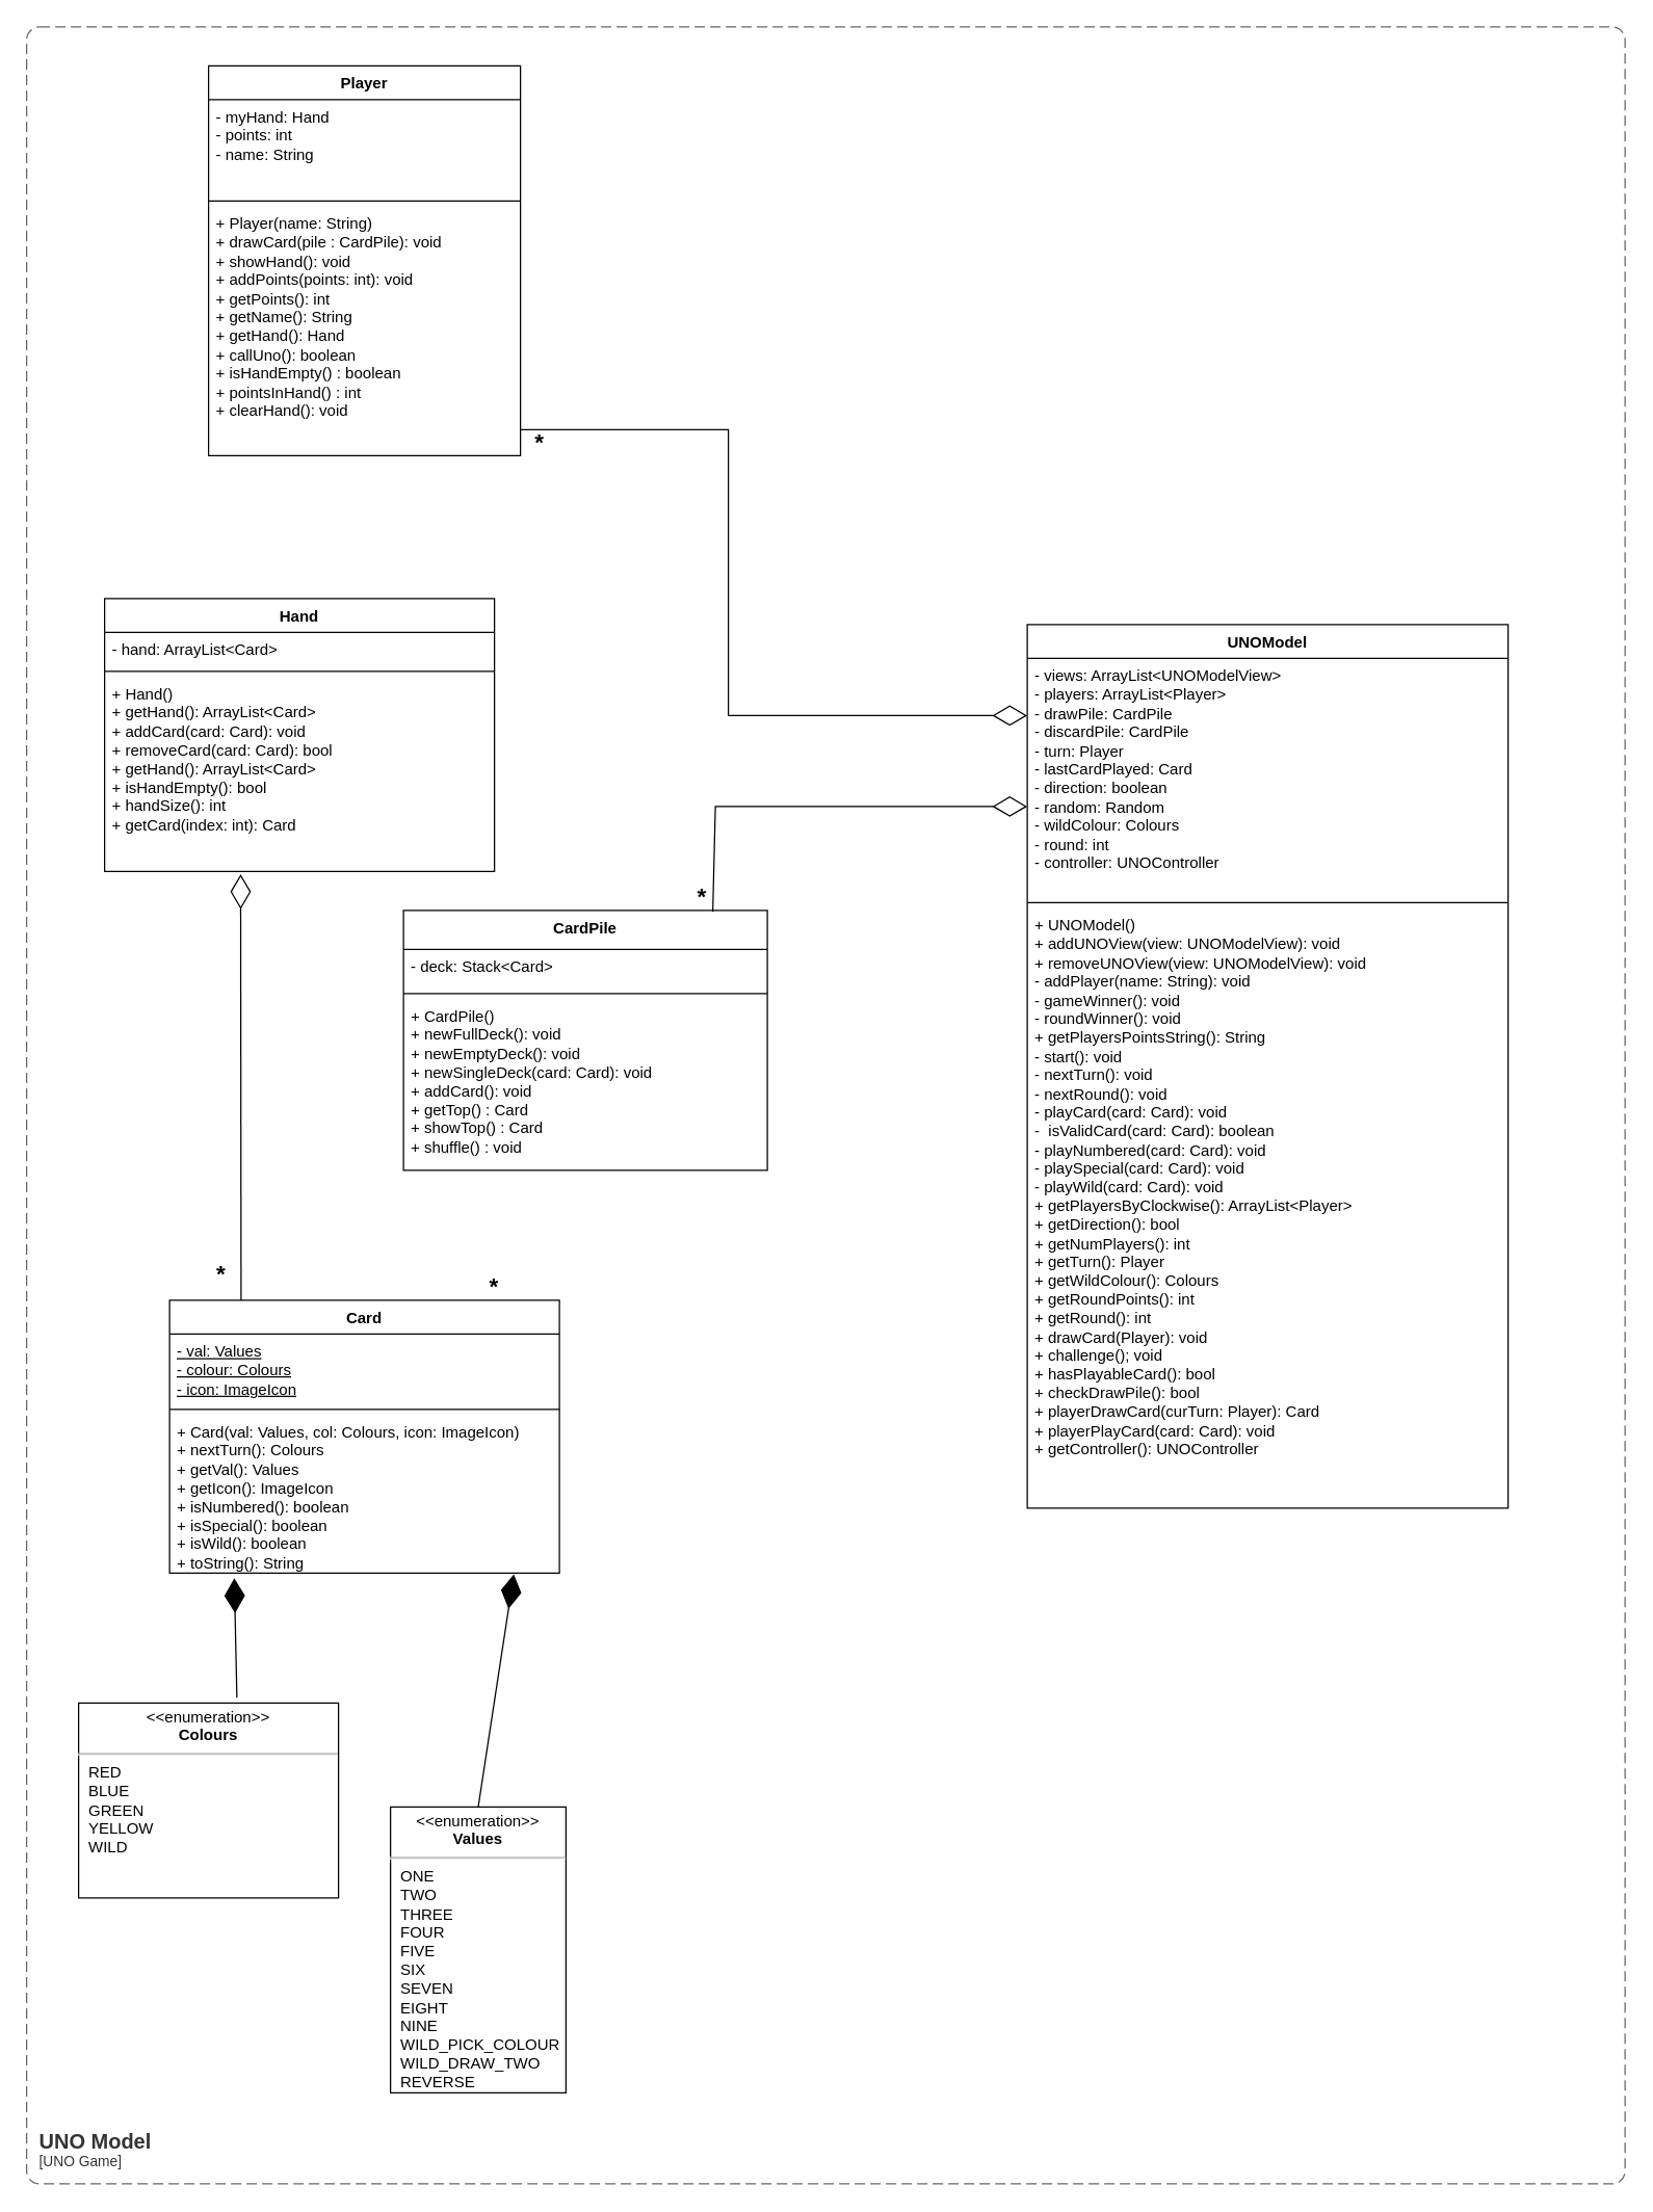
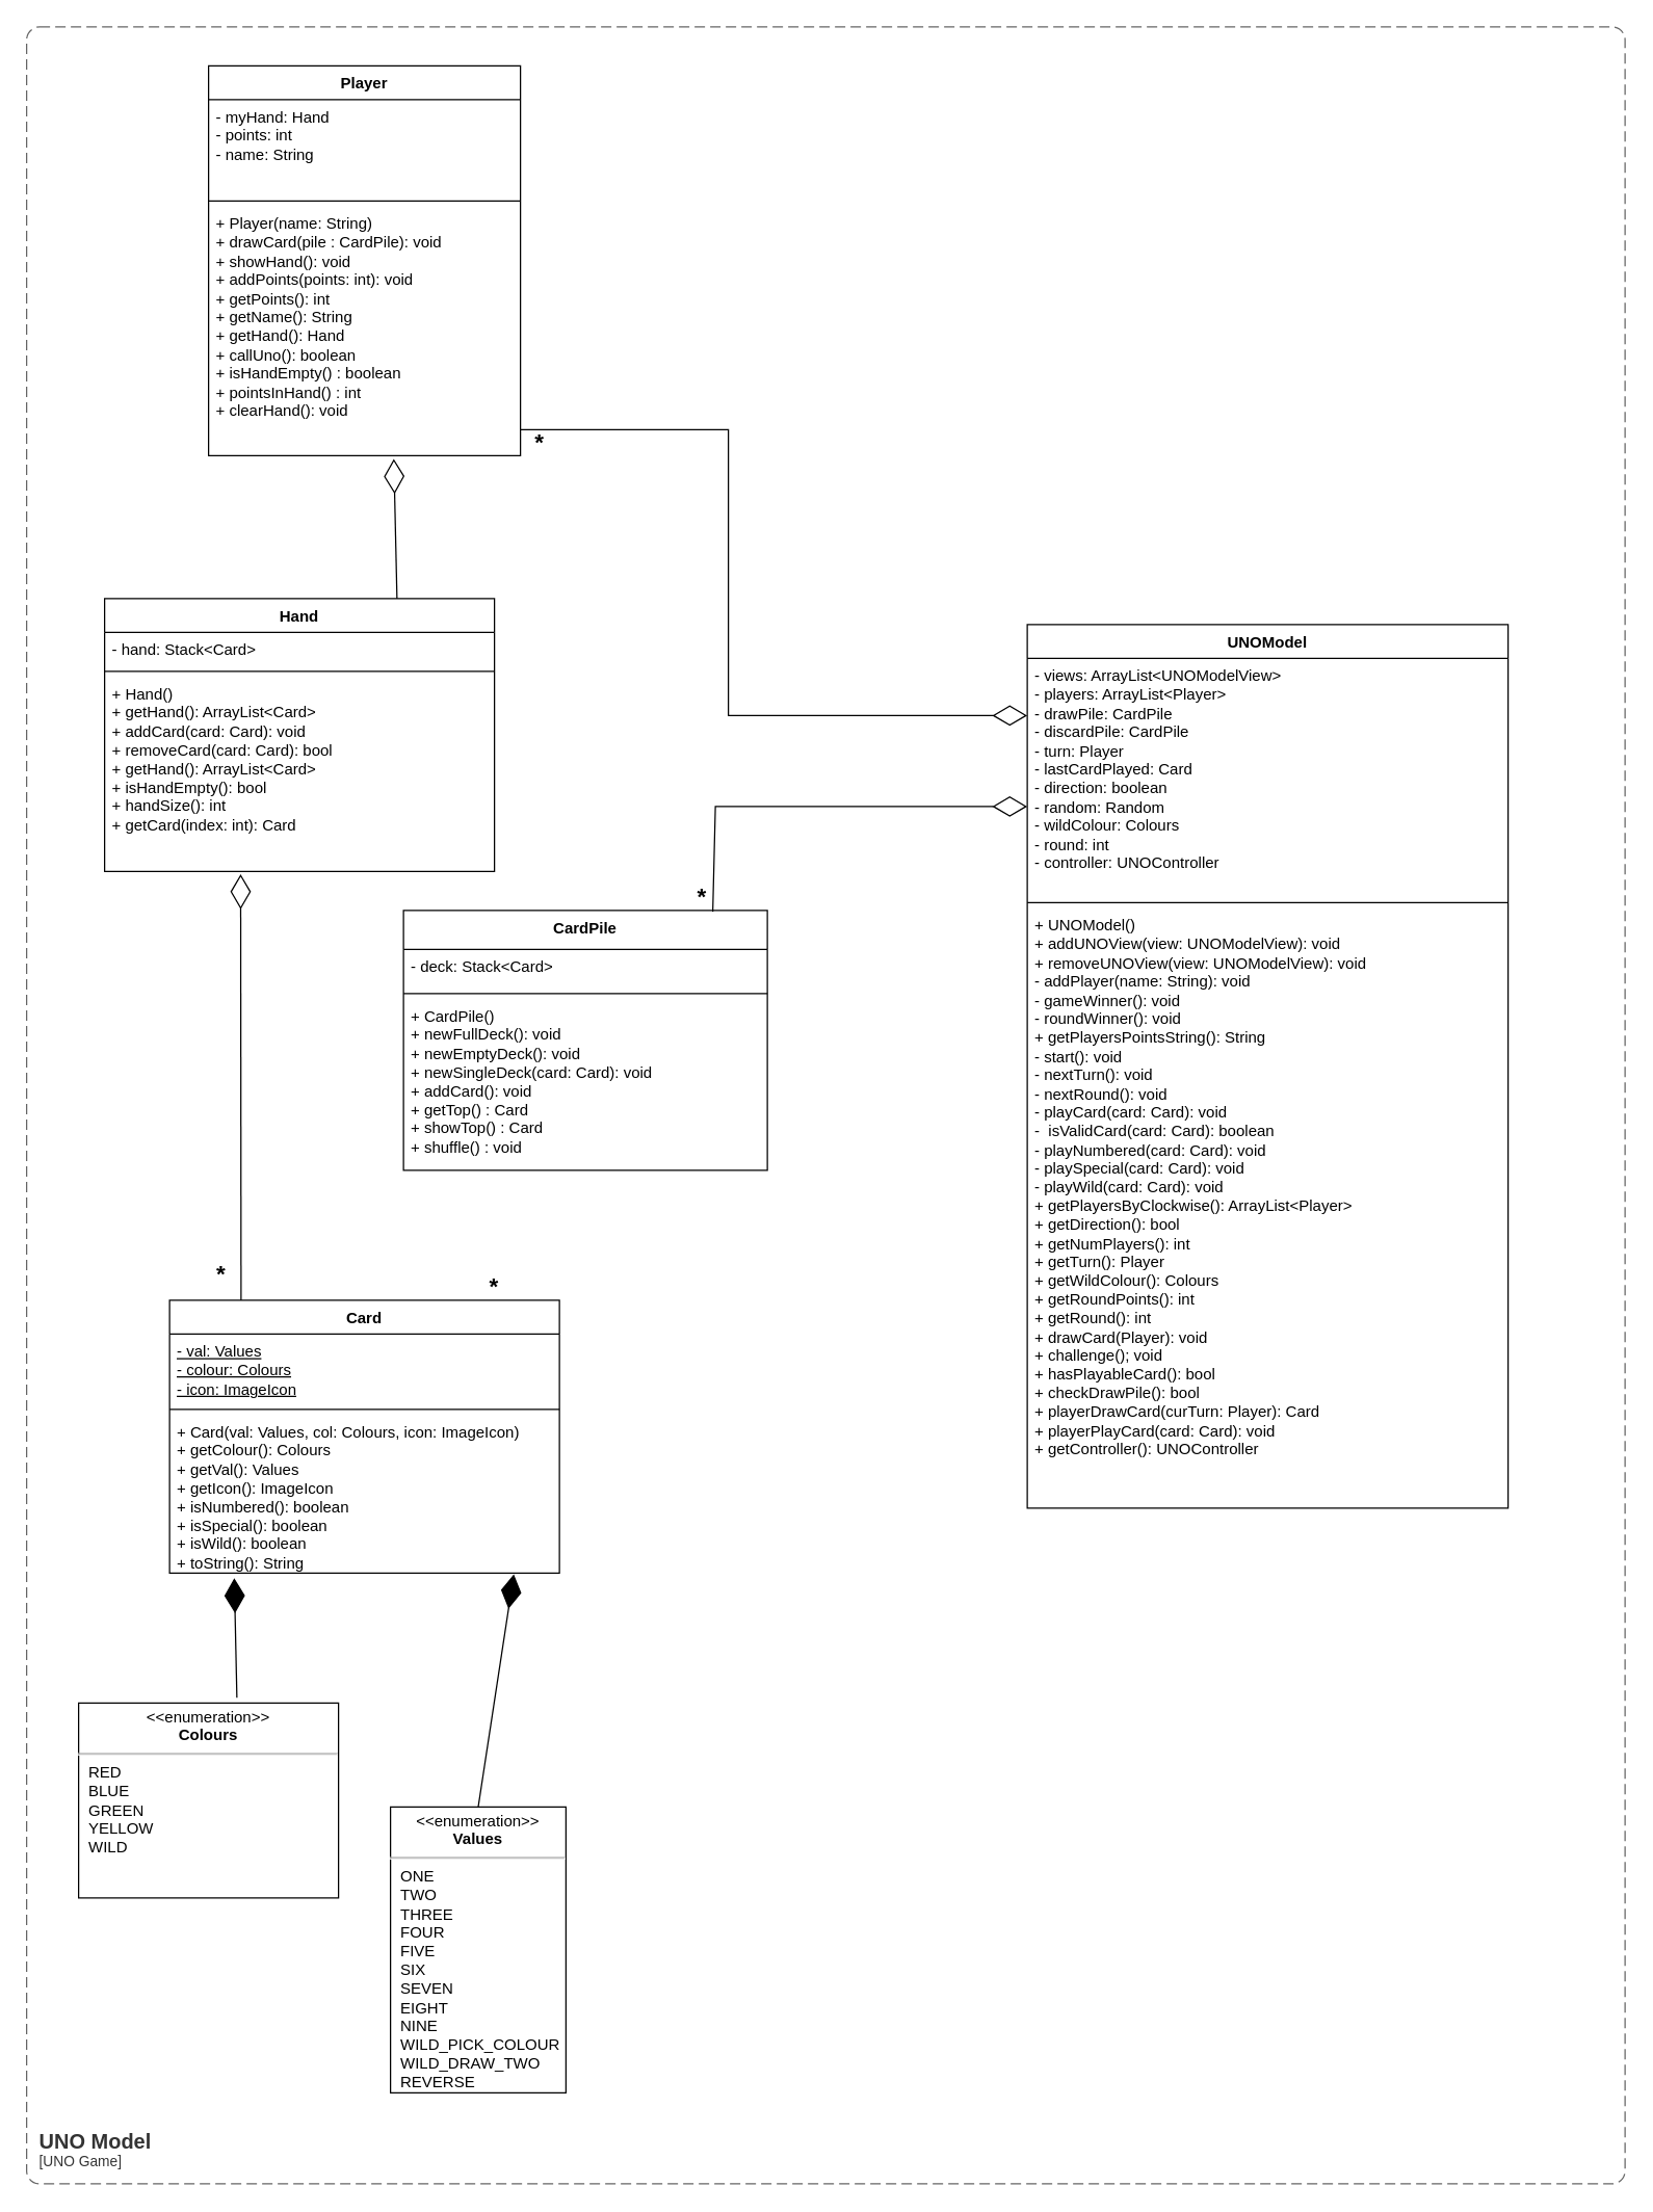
+ <mxCell id="29" value="" style="endArrow=diamondThin;endFill=0;endSize=24;html=1;rounded=0;entryX=0.594;entryY=1.013;entryDx=0;entryDy=0;entryPerimeter=0;exitX=0.75;exitY=0;exitDx=0;exitDy=0;" parent="1" source="8" target="15" edge="1"><mxGeometry width="160" relative="1" as="geometry"><mxPoint x="534" y="670" as="sourcePoint" /><mxPoint x="720" y="620" as="targetPoint" /></mxGeometry></mxCell>
- <mxCell id="9" value="- hand: ArrayList&amp;lt;Card&amp;gt;" style="text;strokeColor=none;fillColor=none;align=left;verticalAlign=top;spacingLeft=4;spacingRight=4;overflow=hidden;rotatable=0;points=[[0,0.5],[1,0.5]];portConstraint=eastwest;whiteSpace=wrap;html=1;" parent="8" vertex="1"><mxGeometry y="26" width="300" height="26" as="geometry" /></mxCell>
+ <mxCell id="9" value="- hand: Stack&amp;lt;Card&amp;gt;" style="text;strokeColor=none;fillColor=none;align=left;verticalAlign=top;spacingLeft=4;spacingRight=4;overflow=hidden;rotatable=0;points=[[0,0.5],[1,0.5]];portConstraint=eastwest;whiteSpace=wrap;html=1;" parent="8" vertex="1"><mxGeometry y="26" width="300" height="26" as="geometry" /></mxCell>
- <mxCell id="5" value="+ Card(val: Values, col: Colours, icon: ImageIcon)&lt;br&gt;+ nextTurn(): Colours&lt;br&gt;+ getVal(): Values&lt;br&gt;+ getIcon(): ImageIcon&lt;br&gt;+ isNumbered(): boolean&lt;br&gt;+ isSpecial(): boolean&lt;br&gt;+ isWild(): boolean&lt;br&gt;+ toString(): String" style="text;strokeColor=none;fillColor=none;align=left;verticalAlign=top;spacingLeft=4;spacingRight=4;overflow=hidden;rotatable=0;points=[[0,0.5],[1,0.5]];portConstraint=eastwest;whiteSpace=wrap;html=1;" parent="2" vertex="1"><mxGeometry y="88" width="300" height="122" as="geometry" /></mxCell>
+ <mxCell id="5" value="+ Card(val: Values, col: Colours, icon: ImageIcon)&lt;br&gt;+ getColour(): Colours&lt;br&gt;+ getVal(): Values&lt;br&gt;+ getIcon(): ImageIcon&lt;br&gt;+ isNumbered(): boolean&lt;br&gt;+ isSpecial(): boolean&lt;br&gt;+ isWild(): boolean&lt;br&gt;+ toString(): String" style="text;strokeColor=none;fillColor=none;align=left;verticalAlign=top;spacingLeft=4;spacingRight=4;overflow=hidden;rotatable=0;points=[[0,0.5],[1,0.5]];portConstraint=eastwest;whiteSpace=wrap;html=1;" parent="2" vertex="1"><mxGeometry y="88" width="300" height="122" as="geometry" /></mxCell>
